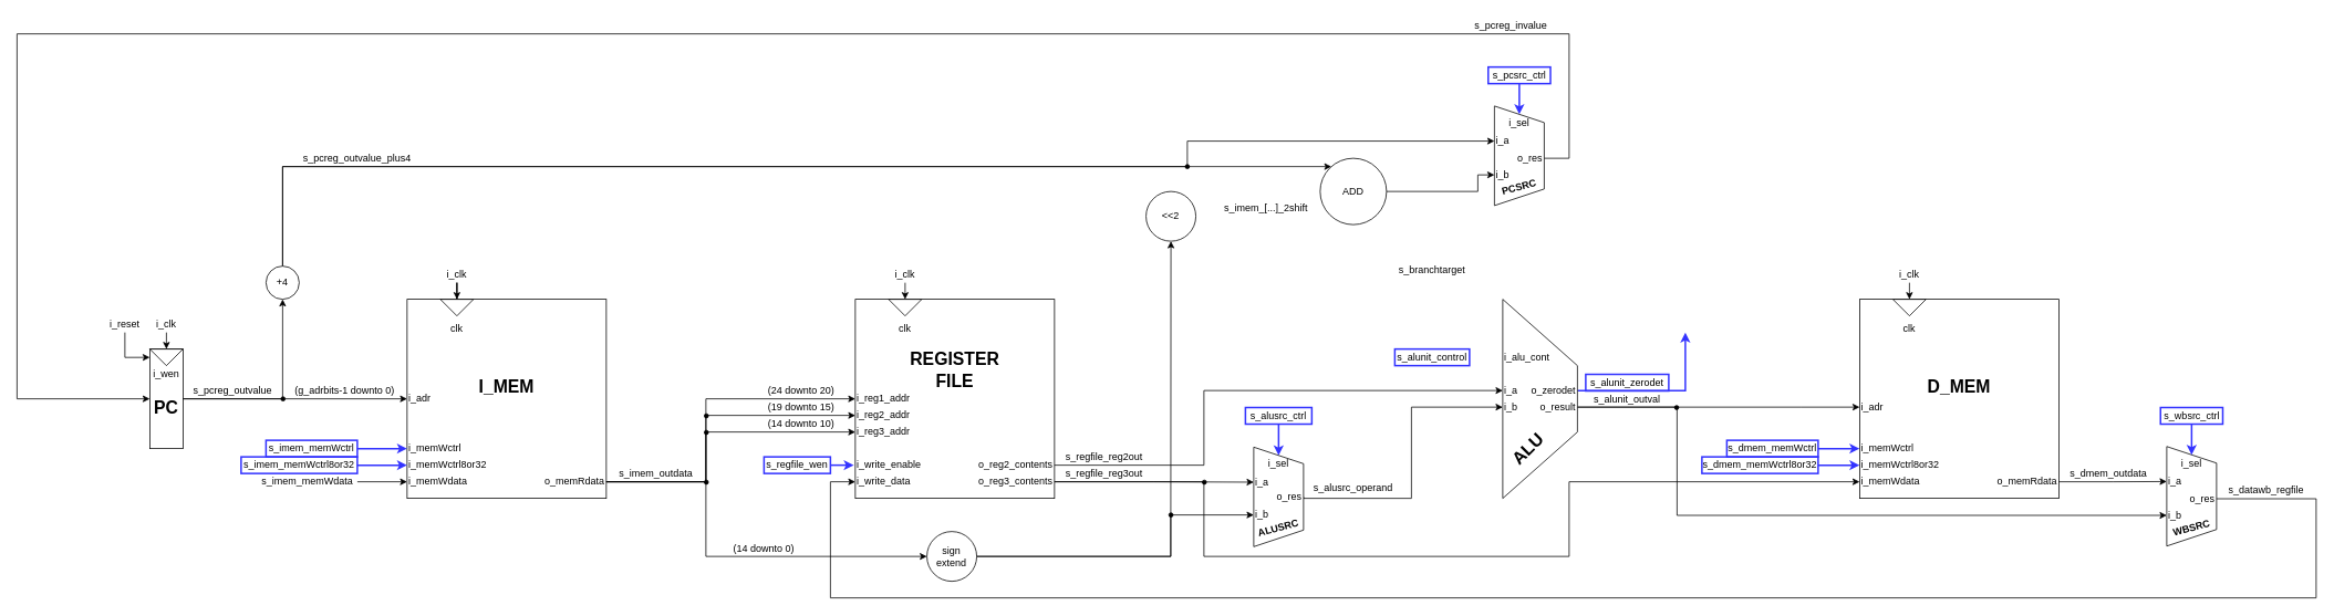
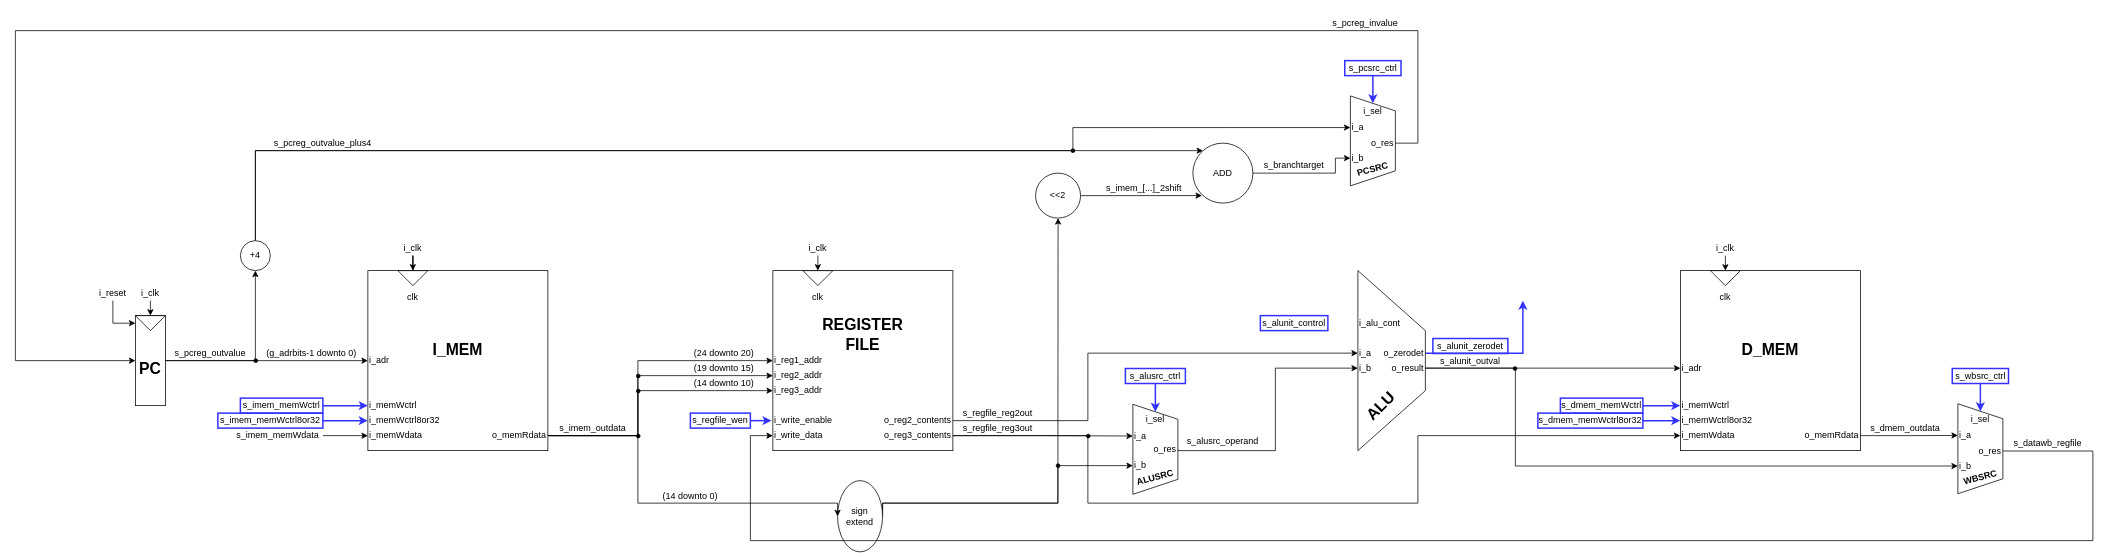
+ <mxCell id="70" style="edgeStyle=orthogonalEdgeStyle;rounded=0;orthogonalLoop=1;jettySize=auto;html=1;exitX=1;exitY=0.5;exitDx=0;exitDy=0;entryX=0.151;entryY=0.874;entryDx=0;entryDy=0;entryPerimeter=0;fontSize=12;" parent="1" source="71" target="79" edge="1"><mxGeometry relative="1" as="geometry" /></mxCell>
- <mxCell id="77" value="s_branchtarget" style="text;html=1;strokeColor=none;fillColor=none;align=center;verticalAlign=middle;whiteSpace=wrap;rounded=0;fontSize=12;" parent="1" vertex="1"><mxGeometry x="1680" y="315" width="90" height="20" as="geometry" /></mxCell>
+ <mxCell id="77" value="s_branchtarget" style="text;html=1;strokeColor=none;fillColor=none;align=center;verticalAlign=middle;whiteSpace=wrap;rounded=0;fontSize=12;" parent="1" vertex="1"><mxGeometry x="1680" y="210" width="90" height="20" as="geometry" /></mxCell>
- <mxCell id="20" value="i_wen" style="text;html=1;strokeColor=none;fillColor=none;align=center;verticalAlign=middle;whiteSpace=wrap;rounded=0;fontSize=12;" parent="17" vertex="1"><mxGeometry y="20" width="40" height="20" as="geometry" /></mxCell>
- <mxCell id="67" value="sign extend" style="ellipse;whiteSpace=wrap;html=1;fontSize=12;" parent="1" vertex="1"><mxGeometry x="1116.25" y="640" width="60" height="60" as="geometry" /></mxCell>
+ <mxCell id="67" value="sign extend" style="ellipse;whiteSpace=wrap;html=1;fontSize=12;" parent="1" vertex="1"><mxGeometry x="1116.25" y="640" width="60" height="95" as="geometry" /></mxCell>
